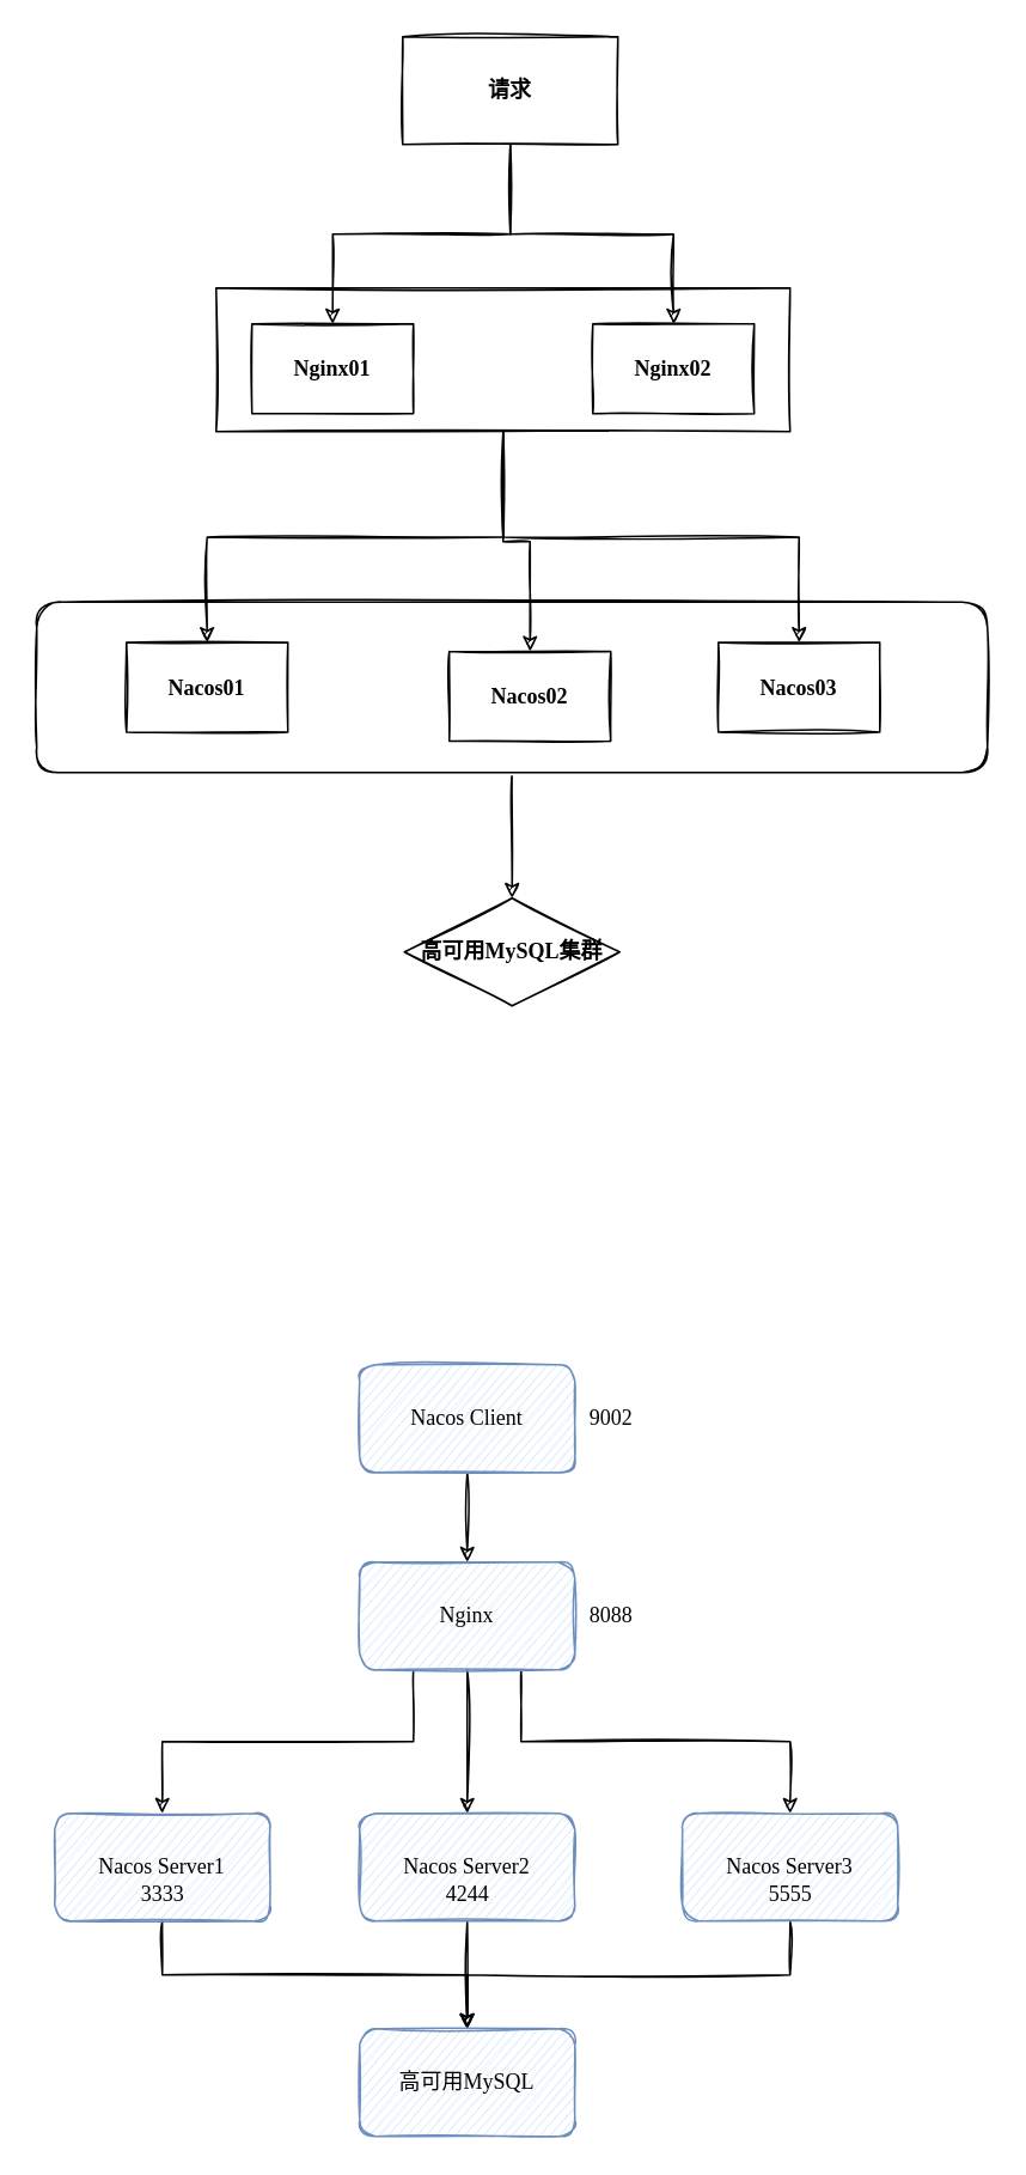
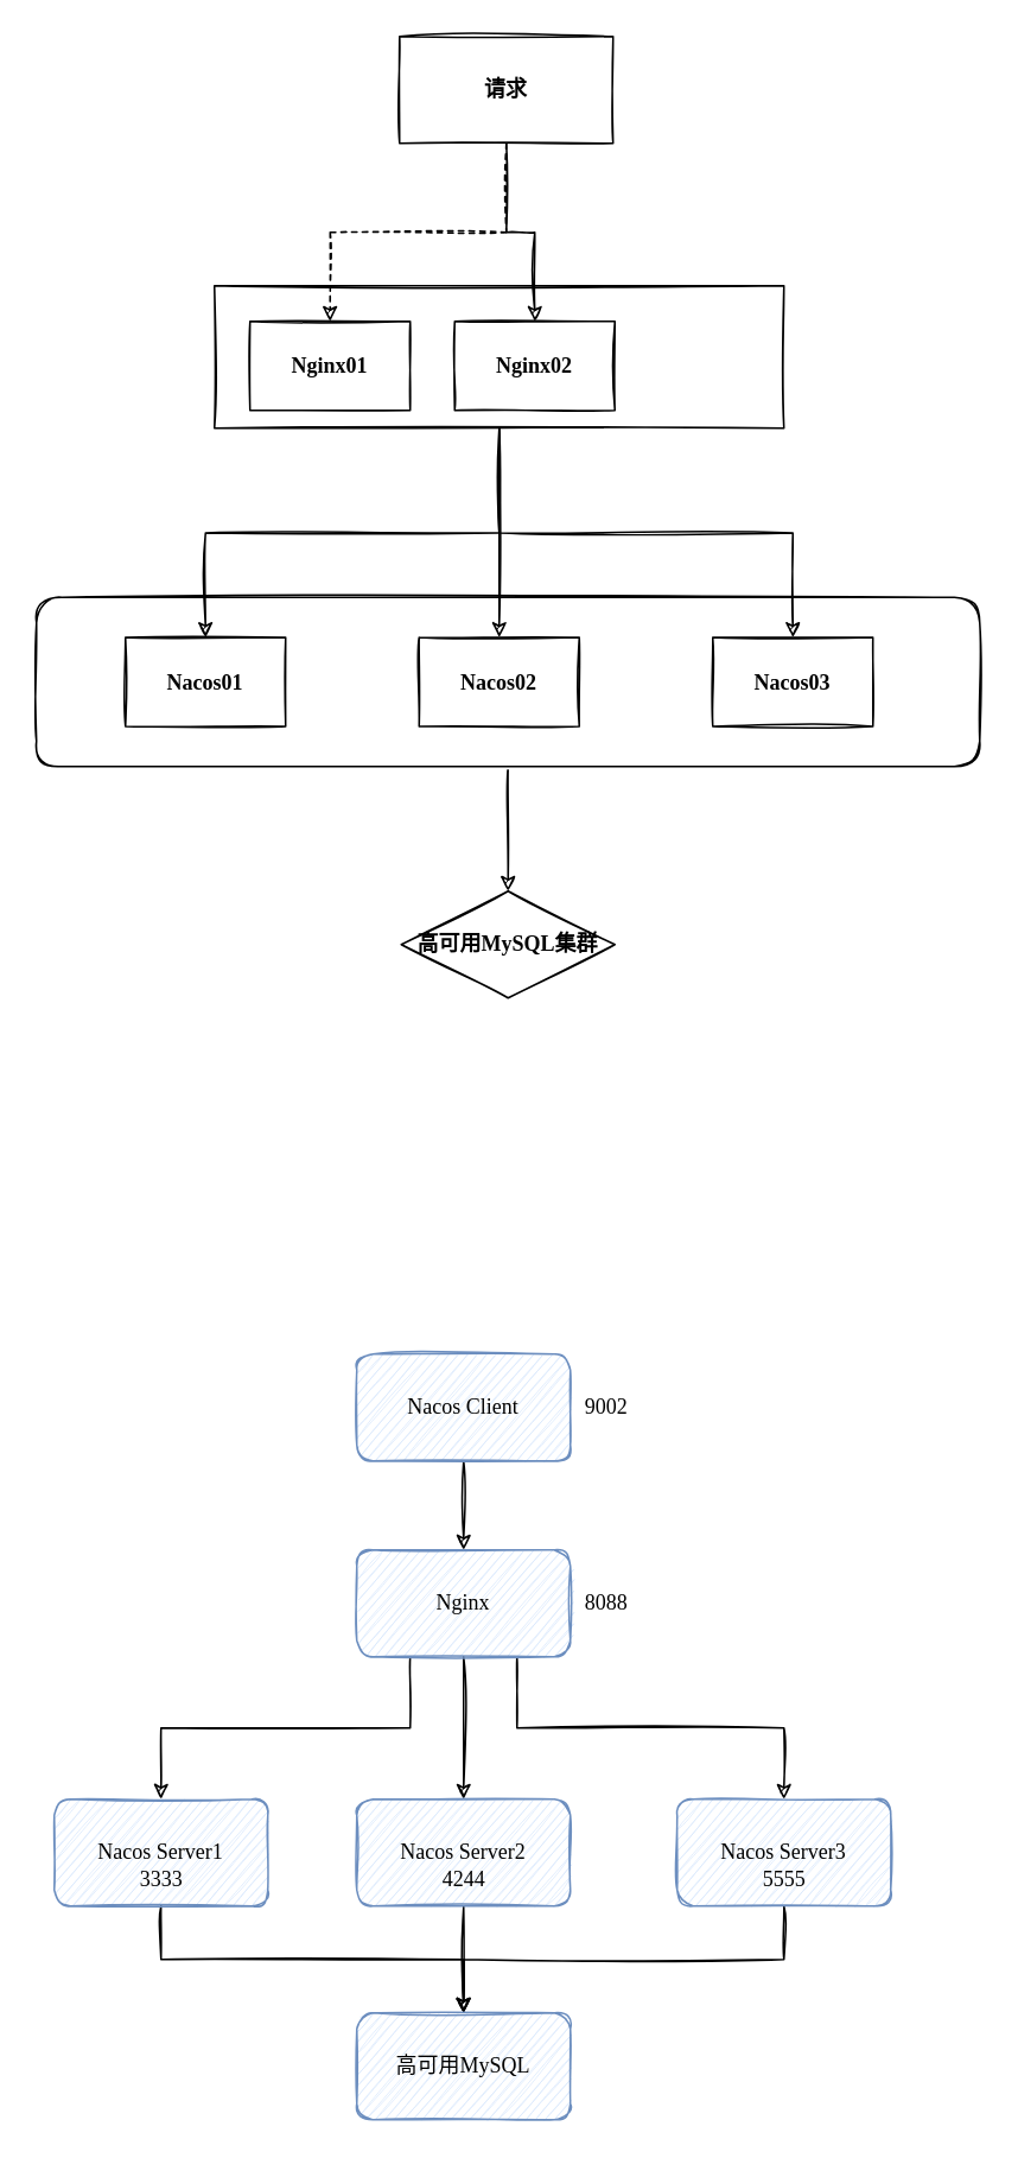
- <mxCell id="7" style="edgeStyle=orthogonalEdgeStyle;rounded=0;orthogonalLoop=1;jettySize=auto;html=1;exitX=0.5;exitY=1;exitDx=0;exitDy=0;entryX=0.5;entryY=0;entryDx=0;entryDy=0;fontFamily=Comic Sans MS;sketch=1;" parent="1" source="2" target="4" edge="1"><mxGeometry relative="1" as="geometry" /></mxCell>
+ <mxCell id="7" style="edgeStyle=orthogonalEdgeStyle;rounded=0;orthogonalLoop=1;jettySize=auto;html=1;exitX=0.5;exitY=1;exitDx=0;exitDy=0;entryX=0.5;entryY=0;entryDx=0;entryDy=0;fontFamily=Comic Sans MS;sketch=1;dashed=1;" parent="1" source="2" target="4" edge="1"><mxGeometry relative="1" as="geometry" /></mxCell>
- <mxCell id="5" value="Nginx02" style="rounded=0;whiteSpace=wrap;html=1;fontFamily=Comic Sans MS;align=center;fontStyle=1;sketch=1;" parent="1" vertex="1"><mxGeometry x="330" y="180" width="90" height="50" as="geometry" /></mxCell>
+ <mxCell id="5" value="Nginx02" style="rounded=0;whiteSpace=wrap;html=1;fontFamily=Comic Sans MS;align=center;fontStyle=1;sketch=1;" parent="1" vertex="1"><mxGeometry x="255" y="180" width="90" height="50" as="geometry" /></mxCell>
- <mxCell id="11" value="Nacos02" style="rounded=0;whiteSpace=wrap;html=1;fontFamily=Comic Sans MS;align=center;fontStyle=1;sketch=1;" parent="1" vertex="1"><mxGeometry x="250" y="362.5" width="90" height="50" as="geometry" /></mxCell>
+ <mxCell id="11" value="Nacos02" style="rounded=0;whiteSpace=wrap;html=1;fontFamily=Comic Sans MS;align=center;fontStyle=1;sketch=1;" parent="1" vertex="1"><mxGeometry x="235" y="357.5" width="90" height="50" as="geometry" /></mxCell>
